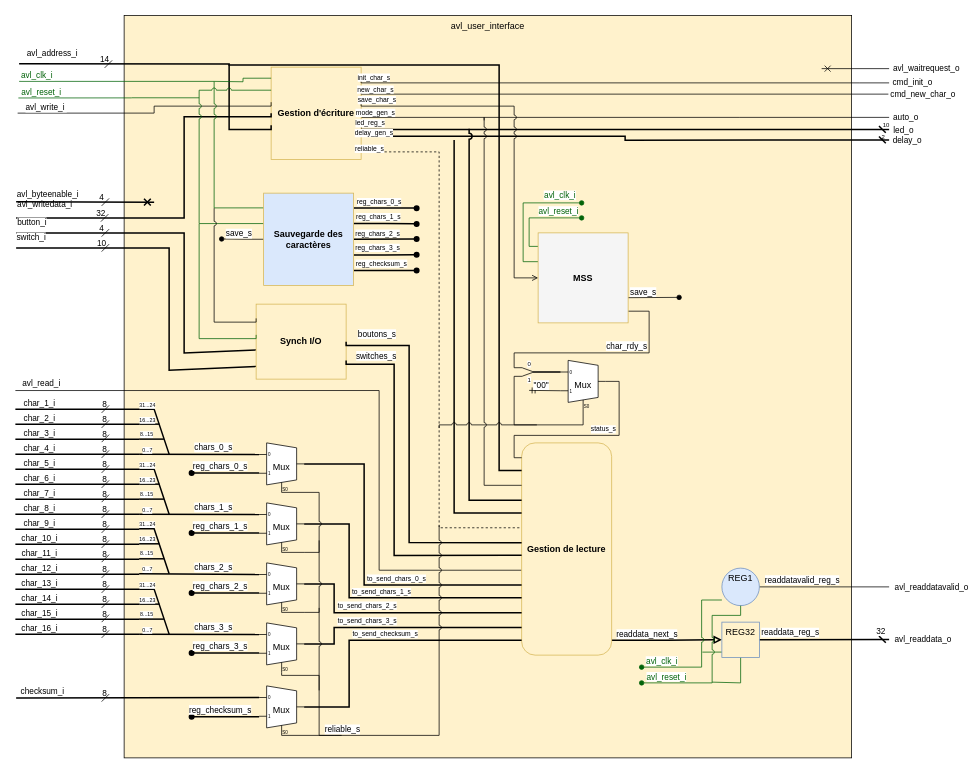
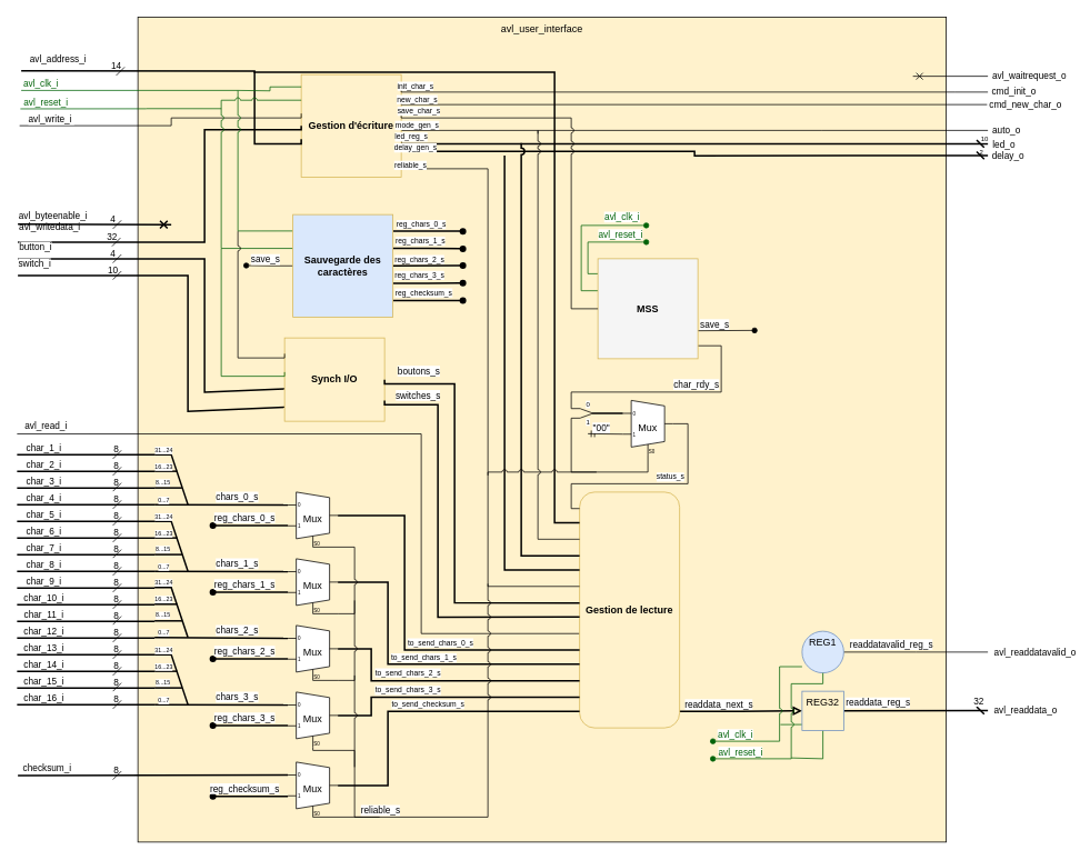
- <mxCell id="132" style="edgeStyle=orthogonalEdgeStyle;rounded=0;orthogonalLoop=1;jettySize=auto;html=1;exitX=1;exitY=0.38;exitDx=0;exitDy=0;exitPerimeter=0;endArrow=open;endFill=0;jumpStyle=arc;entryX=0;entryY=0.5;entryDx=0;entryDy=0;entryPerimeter=0;" edge="1" parent="1" source="11" target="119"><mxGeometry relative="1" as="geometry"><mxPoint x="715" y="400" as="targetPoint" /><Array as="points"><mxPoint x="685" y="141" /><mxPoint x="685" y="370" /></Array></mxGeometry></mxCell>
+ <mxCell id="132" style="edgeStyle=orthogonalEdgeStyle;rounded=0;orthogonalLoop=1;jettySize=auto;html=1;exitX=1;exitY=0.38;exitDx=0;exitDy=0;exitPerimeter=0;endArrow=none;endFill=0;jumpStyle=arc;entryX=0;entryY=0.5;entryDx=0;entryDy=0;entryPerimeter=0;" edge="1" parent="1" source="11" target="119"><mxGeometry relative="1" as="geometry"><mxPoint x="715" y="400" as="targetPoint" /><Array as="points"><mxPoint x="685" y="141" /><mxPoint x="685" y="370" /></Array></mxGeometry></mxCell>
- <mxCell id="139" style="edgeStyle=orthogonalEdgeStyle;rounded=0;orthogonalLoop=1;jettySize=auto;html=1;exitX=1;exitY=0.88;exitDx=0;exitDy=0;exitPerimeter=0;endArrow=none;endFill=0;entryX=0;entryY=0.4;entryDx=0;entryDy=0;entryPerimeter=0;jumpStyle=arc;dashed=1;" edge="1" parent="1" source="11" target="18"><mxGeometry relative="1" as="geometry"><mxPoint x="585" y="202.429" as="targetPoint" /><Array as="points"><mxPoint x="585" y="202" /><mxPoint x="585" y="703" /></Array></mxGeometry></mxCell>
+ <mxCell id="139" style="edgeStyle=orthogonalEdgeStyle;rounded=0;orthogonalLoop=1;jettySize=auto;html=1;exitX=1;exitY=0.88;exitDx=0;exitDy=0;exitPerimeter=0;endArrow=none;endFill=0;entryX=0;entryY=0.4;entryDx=0;entryDy=0;entryPerimeter=0;jumpStyle=arc;" edge="1" parent="1" source="11" target="18"><mxGeometry relative="1" as="geometry"><mxPoint x="585" y="202.429" as="targetPoint" /><Array as="points"><mxPoint x="585" y="202" /><mxPoint x="585" y="703" /></Array></mxGeometry></mxCell>
